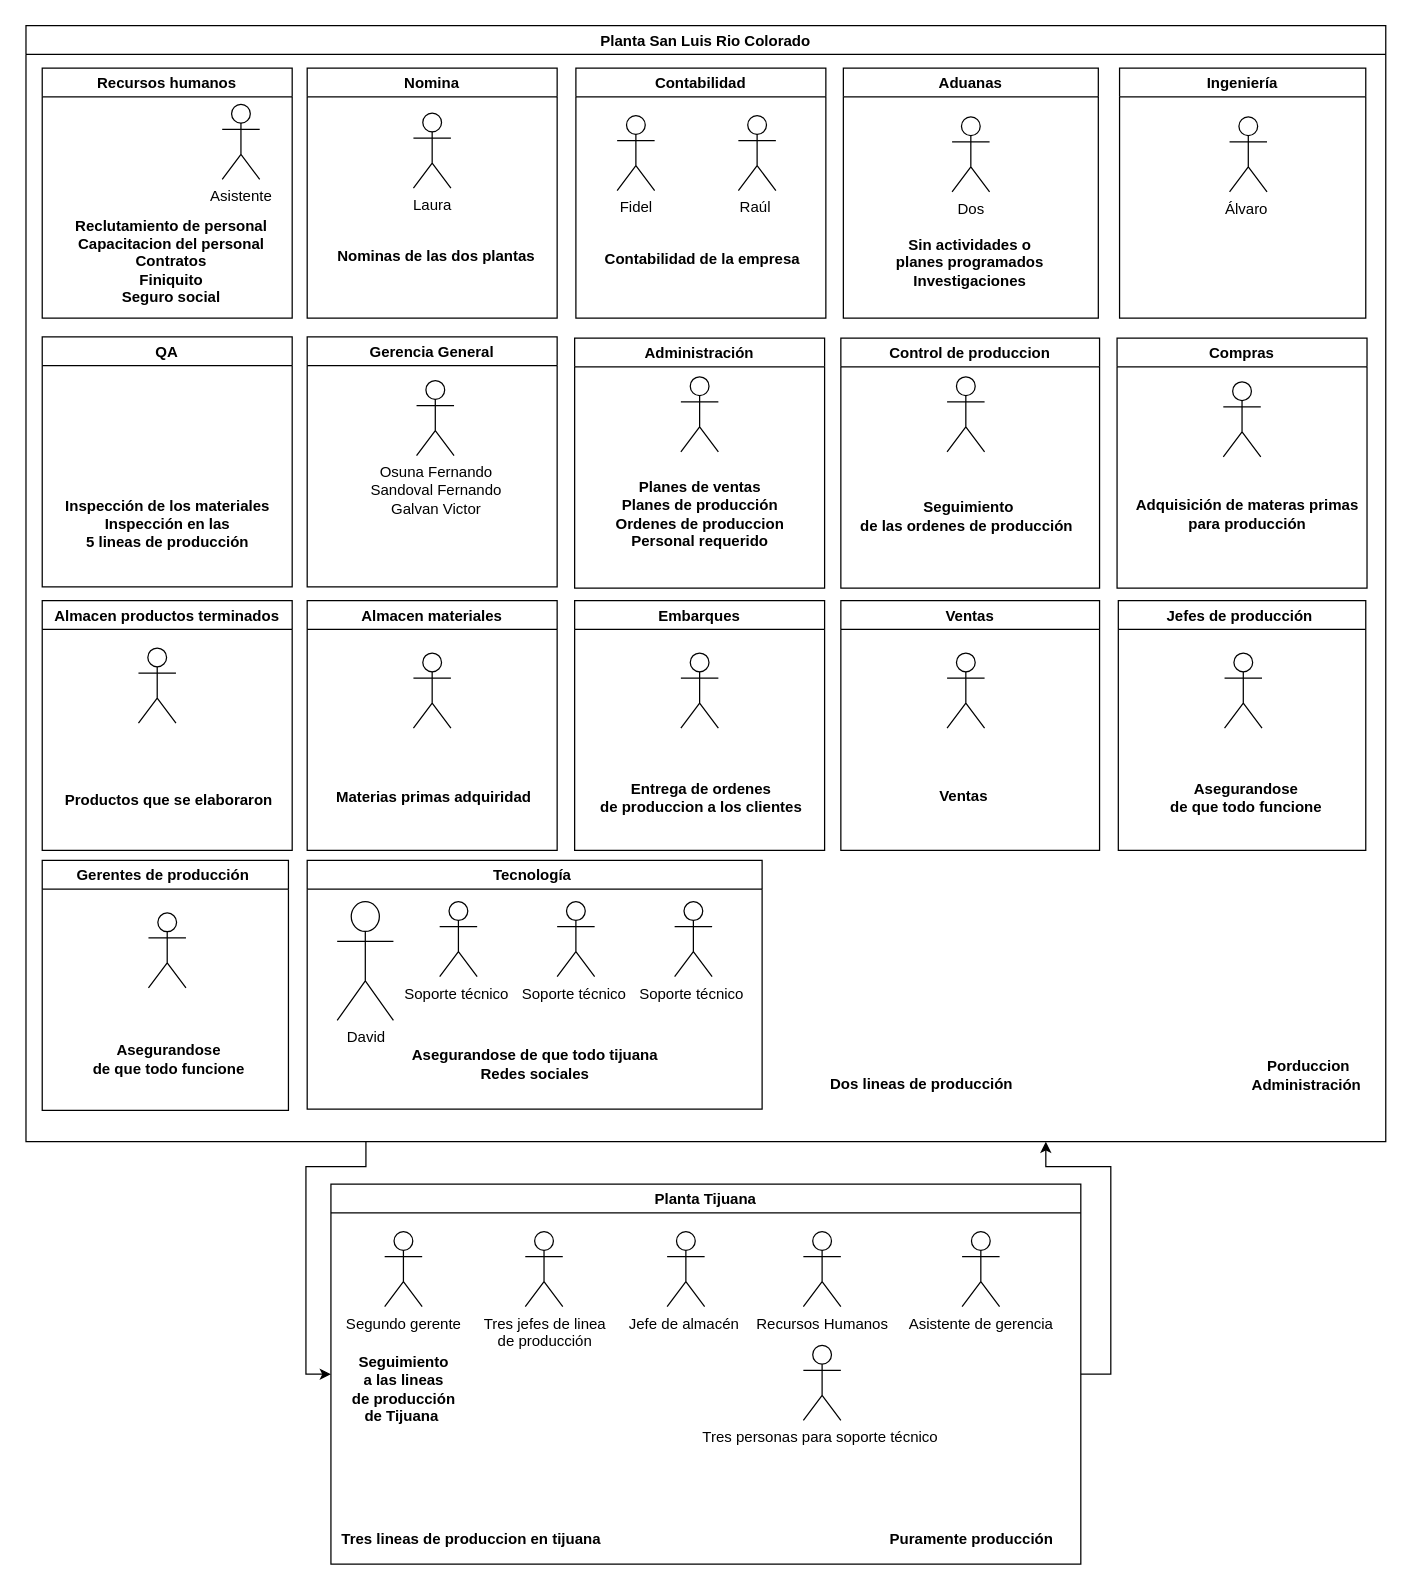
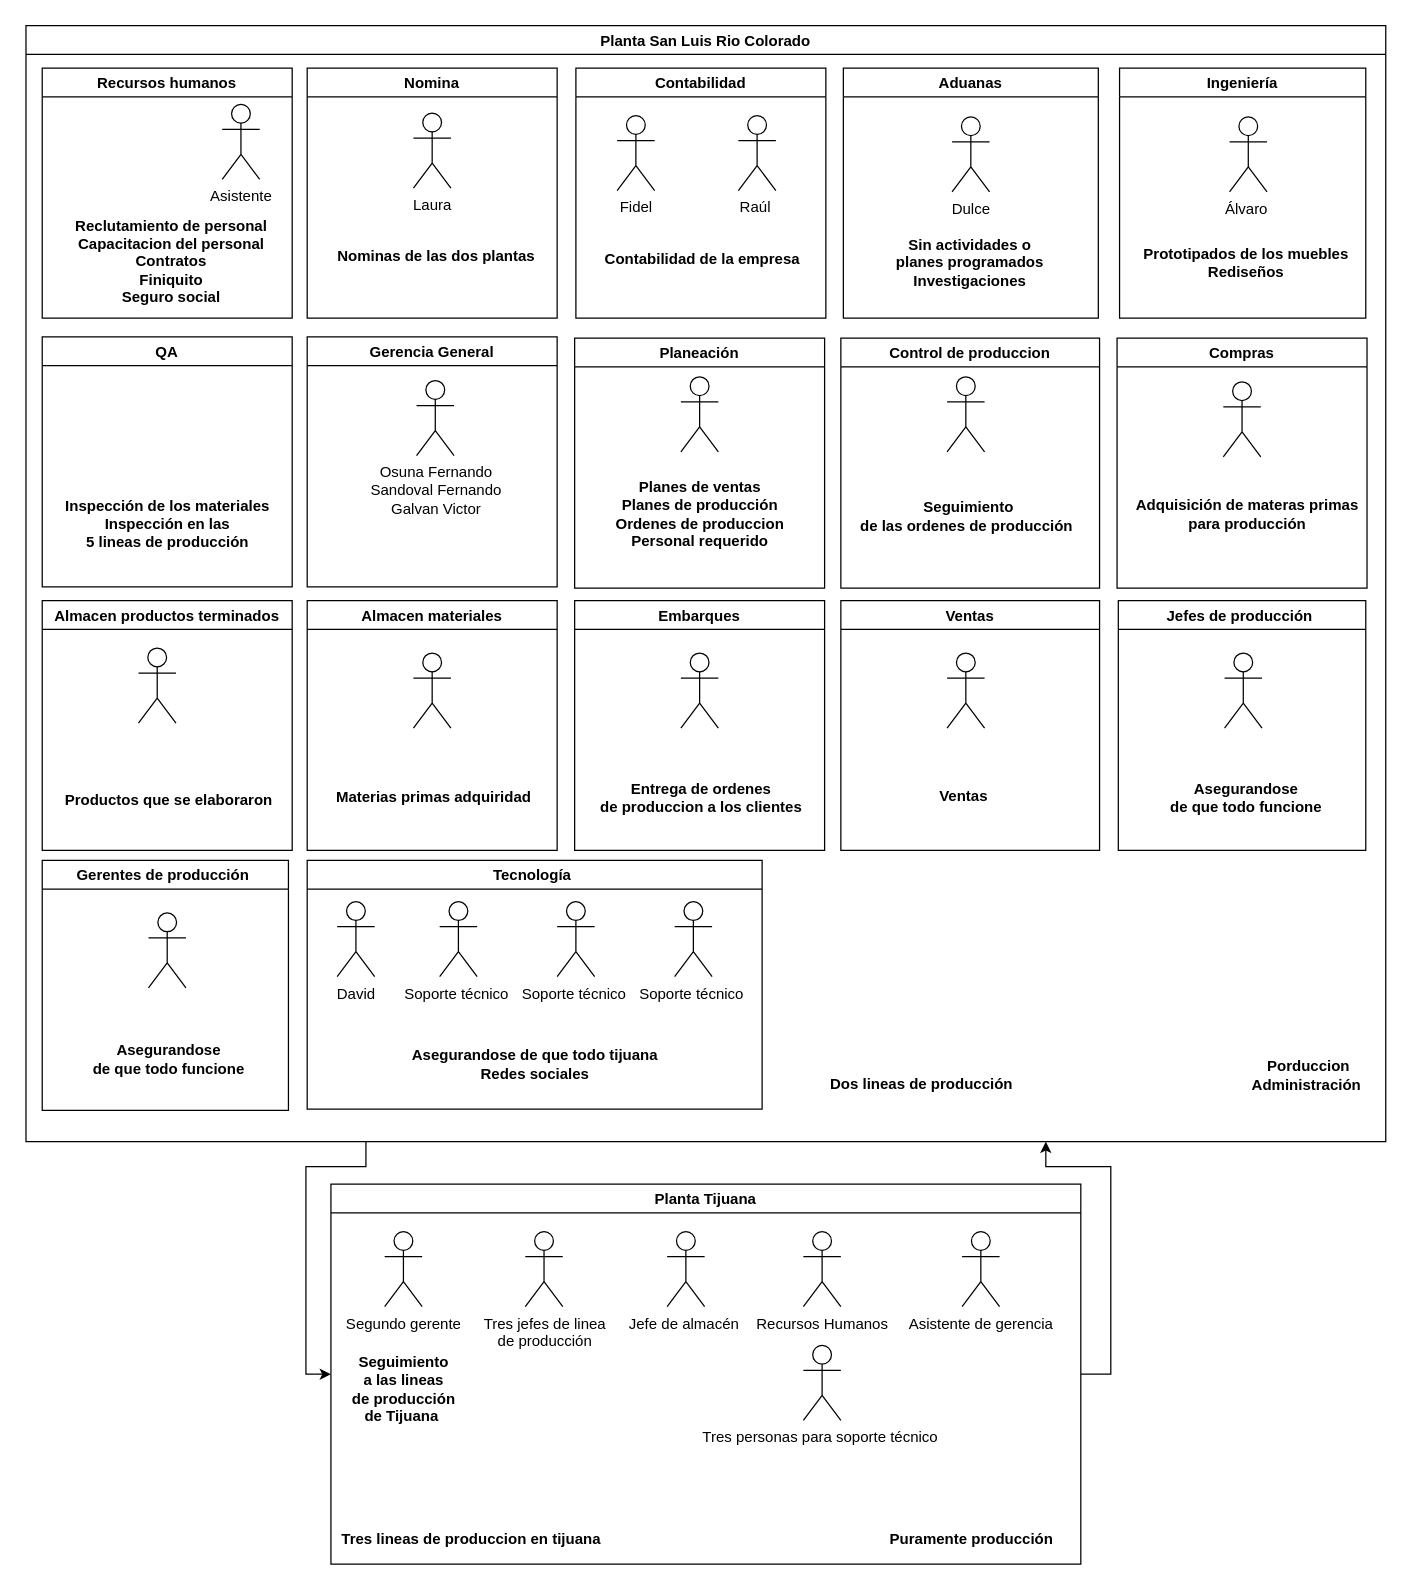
- <mxCell id="6" value="Dos" style="shape=umlActor;verticalLabelPosition=bottom;verticalAlign=top;html=1;outlineConnect=0;" parent="5" vertex="1"><mxGeometry x="87" y="39" width="30" height="60" as="geometry" /></mxCell>
+ <mxCell id="6" value="Dulce" style="shape=umlActor;verticalLabelPosition=bottom;verticalAlign=top;html=1;outlineConnect=0;" parent="5" vertex="1"><mxGeometry x="87" y="39" width="30" height="60" as="geometry" /></mxCell>
+ <mxCell id="20" value="Prototipados de los muebles&lt;br&gt;Rediseños" style="text;html=1;align=center;verticalAlign=middle;resizable=0;points=[];autosize=1;strokeColor=none;fillColor=none;fontStyle=1" vertex="1" parent="18"><mxGeometry x="20" y="140" width="161" height="32" as="geometry" /></mxCell>
- <mxCell id="25" value="Administración" style="swimlane;startSize=23;" parent="4" vertex="1"><mxGeometry x="439" y="250" width="200" height="200" as="geometry" /></mxCell>
+ <mxCell id="25" value="Planeación" style="swimlane;startSize=23;" parent="4" vertex="1"><mxGeometry x="439" y="250" width="200" height="200" as="geometry" /></mxCell>
- <mxCell id="55" value="David" style="shape=umlActor;verticalLabelPosition=bottom;verticalAlign=top;html=1;outlineConnect=0;" vertex="1" parent="54"><mxGeometry x="24" y="33" width="45" height="95" as="geometry" /></mxCell>
+ <mxCell id="55" value="David" style="shape=umlActor;verticalLabelPosition=bottom;verticalAlign=top;html=1;outlineConnect=0;" vertex="1" parent="54"><mxGeometry x="24" y="33" width="30" height="60" as="geometry" /></mxCell>
